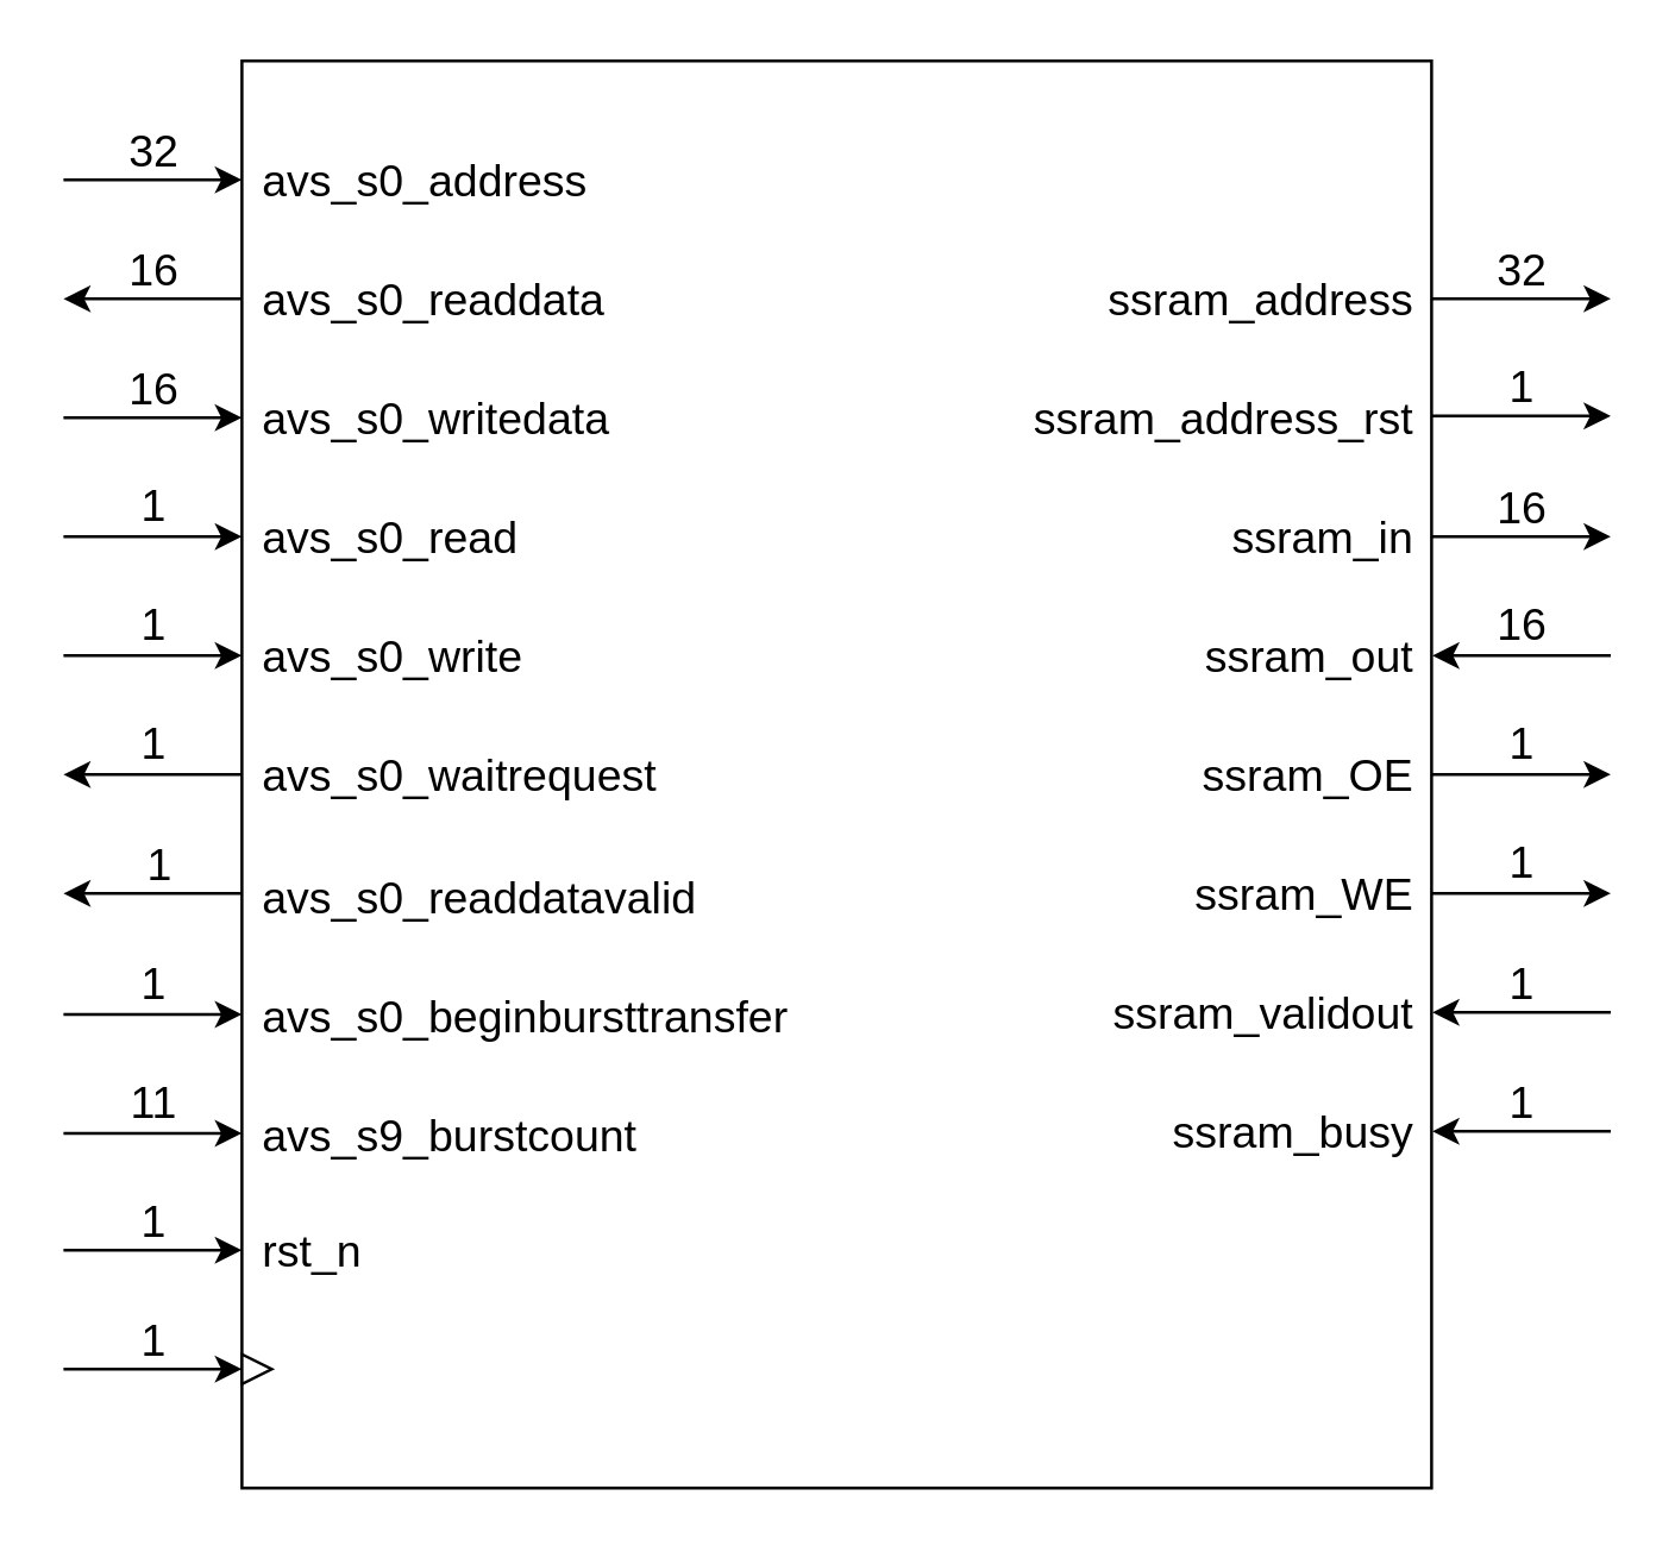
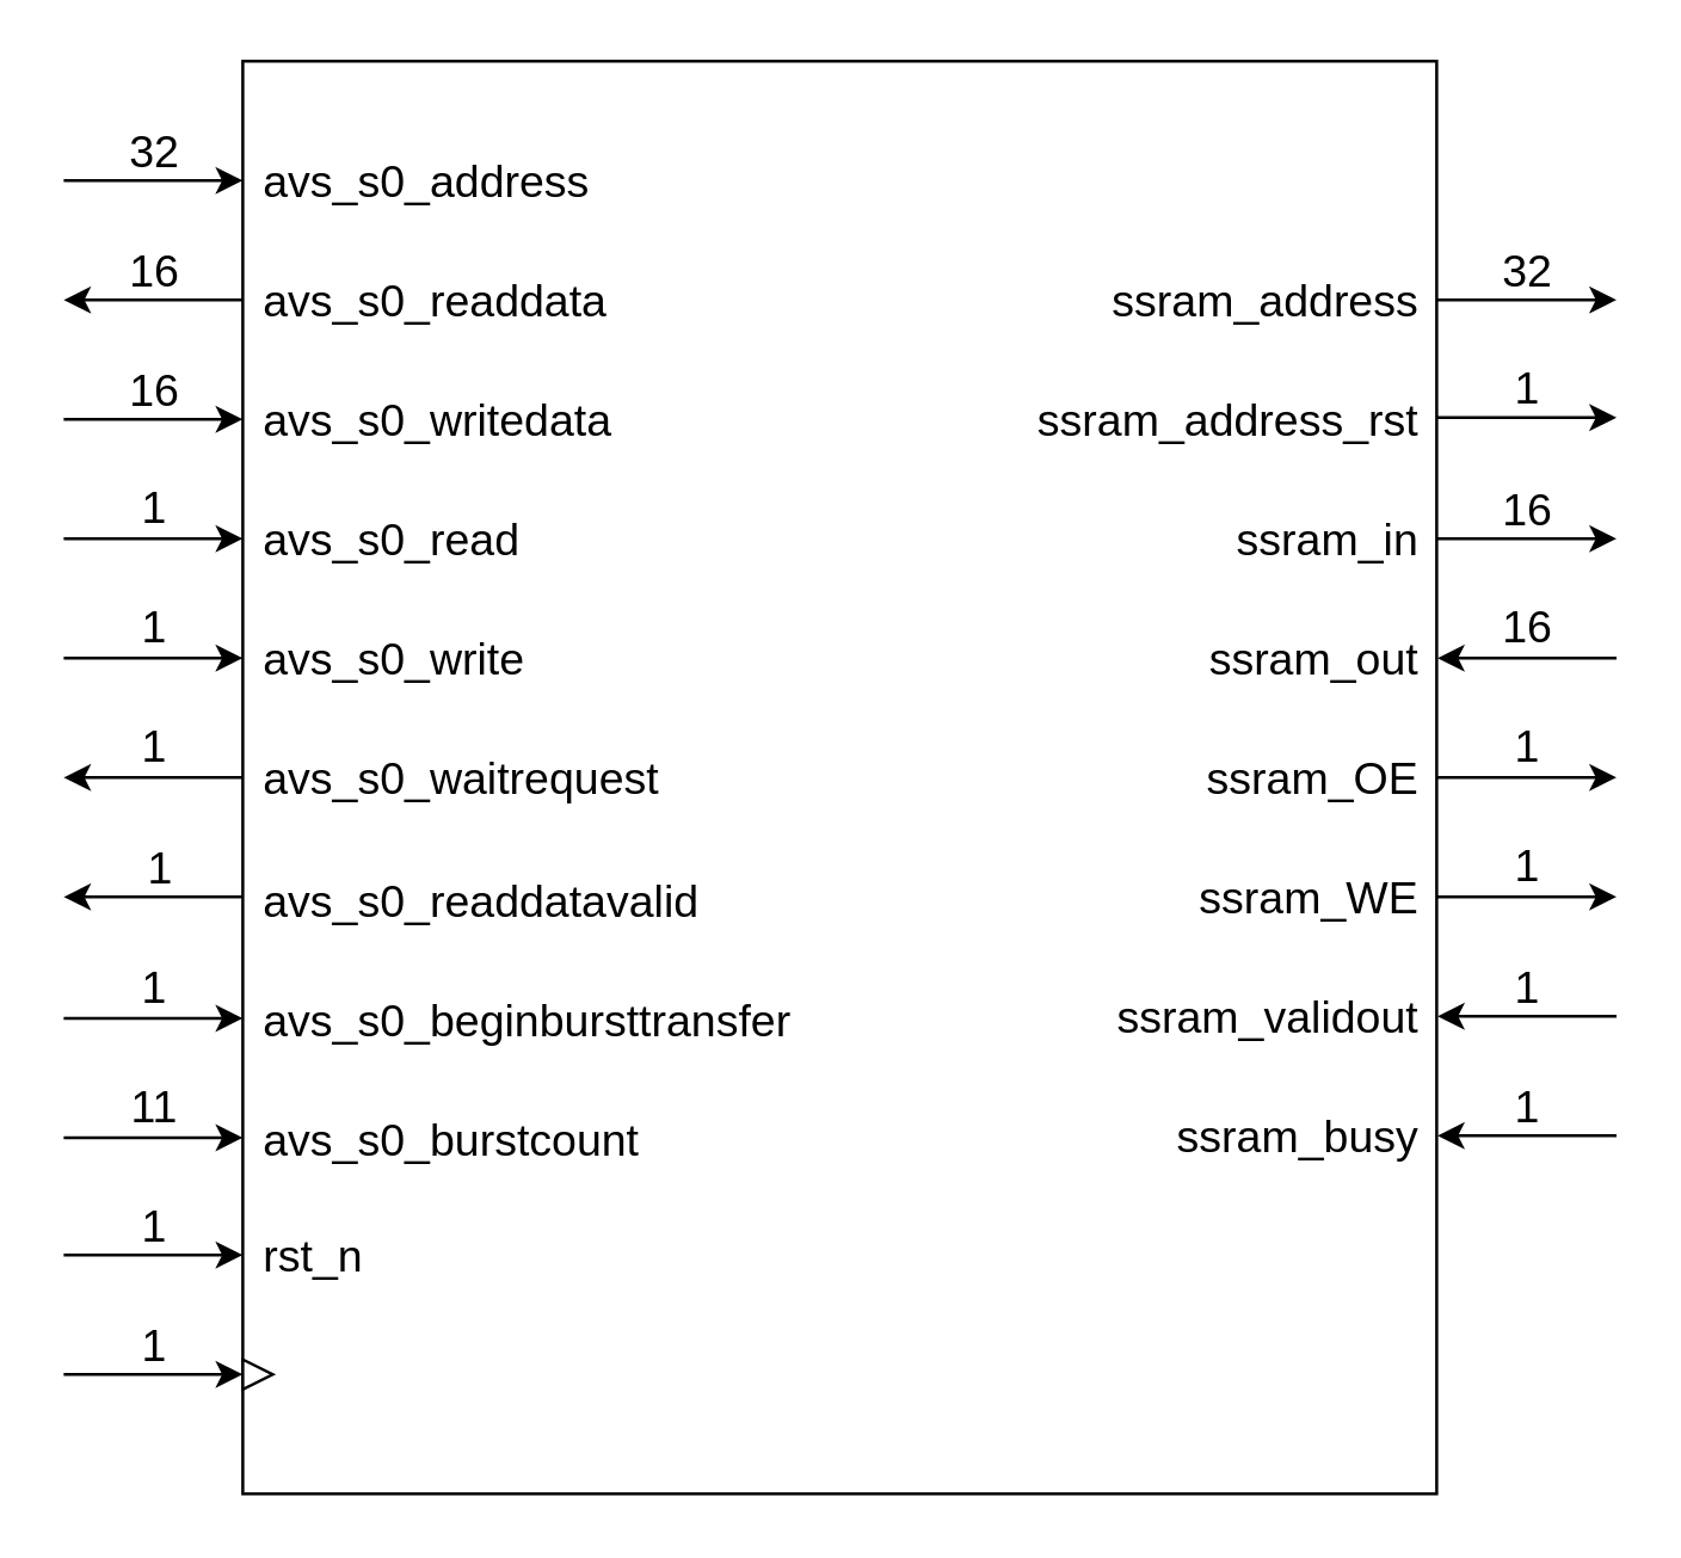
- <mxCell id="55" value="&lt;font style=&quot;font-size: 15px;&quot;&gt;avs_s9_&lt;/font&gt;burstcount" style="text;html=1;align=left;verticalAlign=middle;resizable=0;points=[];autosize=1;strokeColor=none;fillColor=none;fontSize=15;" parent="1" vertex="1"><mxGeometry x="85.75" y="365.69" width="150" height="30" as="geometry" /></mxCell>
+ <mxCell id="55" value="&lt;font style=&quot;font-size: 15px;&quot;&gt;avs_s0_&lt;/font&gt;burstcount" style="text;html=1;align=left;verticalAlign=middle;resizable=0;points=[];autosize=1;strokeColor=none;fillColor=none;fontSize=15;" parent="1" vertex="1"><mxGeometry x="85.75" y="365.69" width="150" height="30" as="geometry" /></mxCell>
